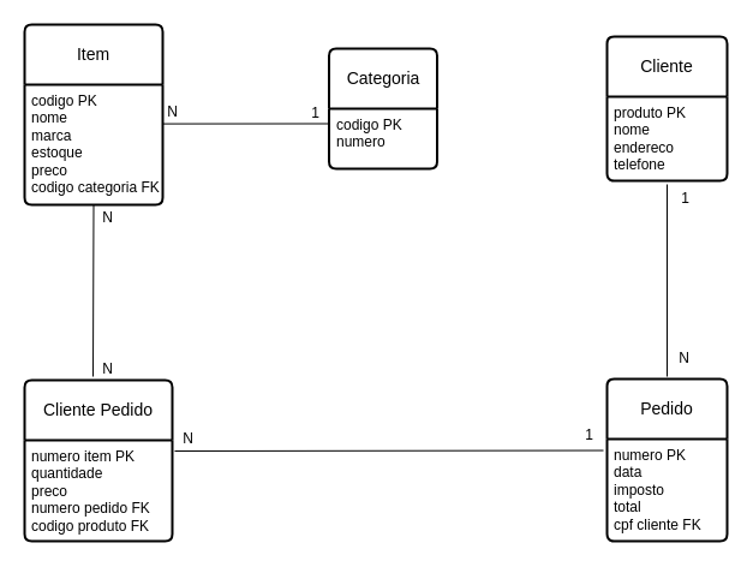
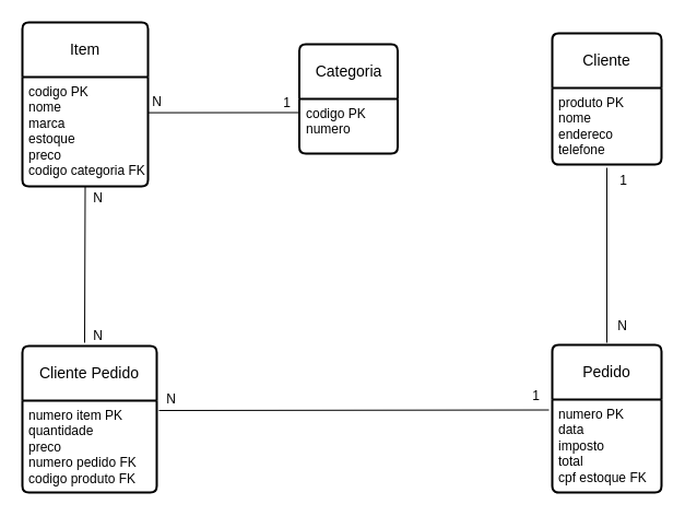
- <mxCell id="5" value="numero PK&lt;br&gt;data&lt;br&gt;imposto&lt;br&gt;total&lt;br&gt;cpf cliente FK" style="align=left;strokeColor=none;fillColor=none;spacingLeft=4;fontSize=12;verticalAlign=top;resizable=0;rotatable=0;part=1;html=1;" vertex="1" parent="4"><mxGeometry y="50" width="100" height="85" as="geometry" /></mxCell>
+ <mxCell id="5" value="numero PK&lt;br&gt;data&lt;br&gt;imposto&lt;br&gt;total&lt;br&gt;cpf estoque FK" style="align=left;strokeColor=none;fillColor=none;spacingLeft=4;fontSize=12;verticalAlign=top;resizable=0;rotatable=0;part=1;html=1;" vertex="1" parent="4"><mxGeometry y="50" width="100" height="85" as="geometry" /></mxCell>
